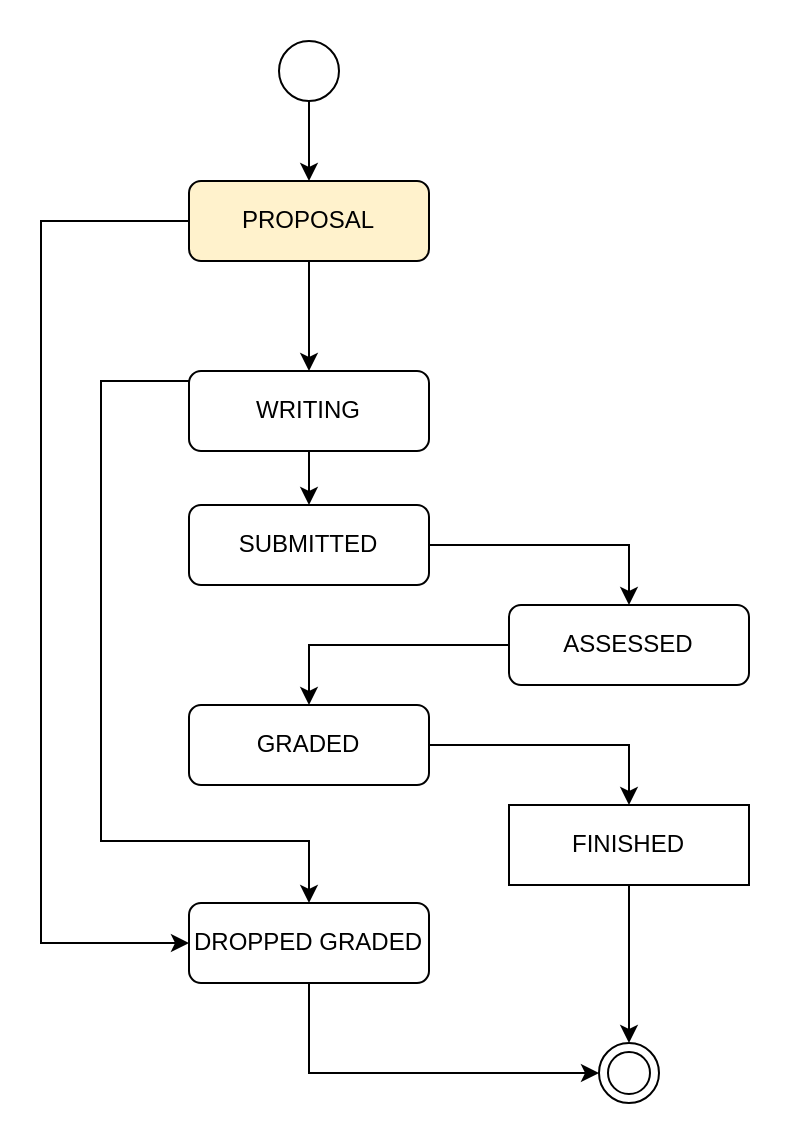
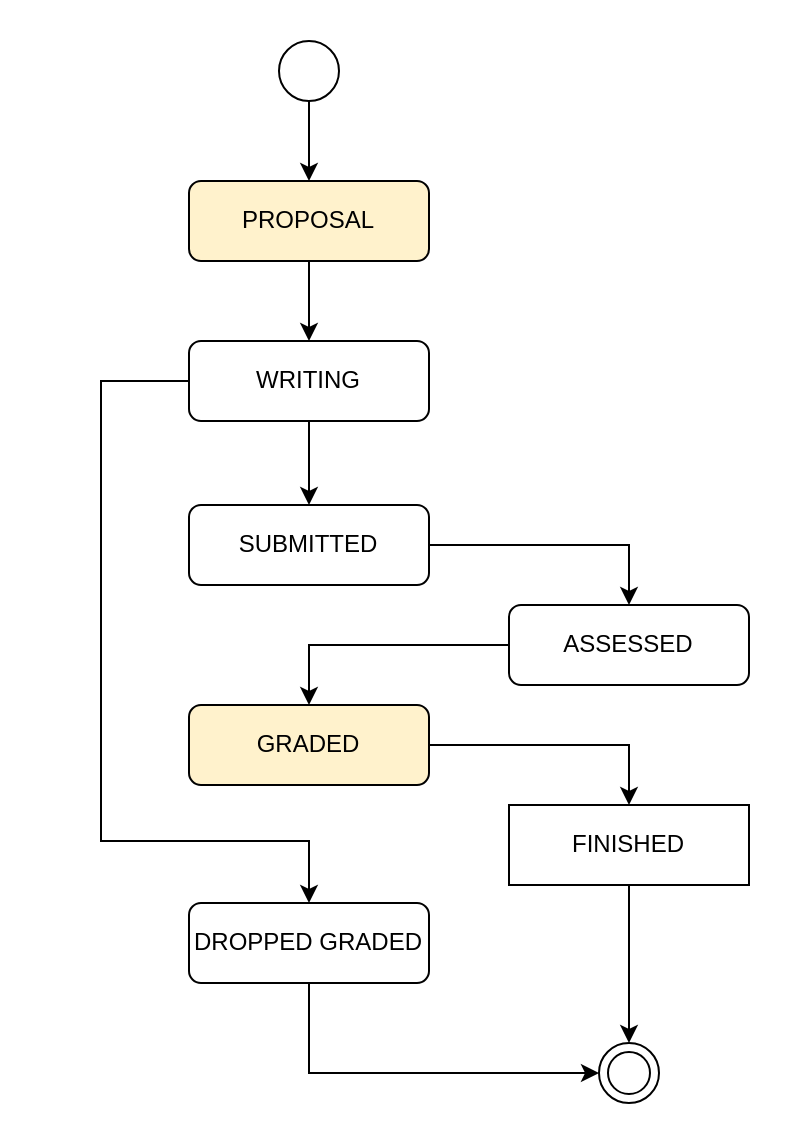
- <mxCell id="7" value="WRITING" style="rounded=1;whiteSpace=wrap;html=1;fontSize=12;glass=0;strokeWidth=1;shadow=0;" parent="1" vertex="1"><mxGeometry x="94" y="185" width="120" height="40" as="geometry" /></mxCell>
+ <mxCell id="7" value="WRITING" style="rounded=1;whiteSpace=wrap;html=1;fontSize=12;glass=0;strokeWidth=1;shadow=0;" parent="1" vertex="1"><mxGeometry x="94" y="170" width="120" height="40" as="geometry" /></mxCell>
- <mxCell id="3" style="edgeStyle=orthogonalEdgeStyle;rounded=0;orthogonalLoop=1;jettySize=auto;html=1;exitX=0;exitY=0.5;exitDx=0;exitDy=0;entryX=0;entryY=0.5;entryDx=0;entryDy=0;" edge="1" parent="1" source="4" target="20"><mxGeometry relative="1" as="geometry"><Array as="points"><mxPoint x="20" y="110" /><mxPoint x="20" y="471" /></Array></mxGeometry></mxCell>
- <mxCell id="13" value="GRADED" style="rounded=1;whiteSpace=wrap;html=1;fontSize=12;glass=0;strokeWidth=1;shadow=0;" parent="1" vertex="1"><mxGeometry x="94" y="352" width="120" height="40" as="geometry" /></mxCell>
+ <mxCell id="13" value="GRADED" style="rounded=1;whiteSpace=wrap;html=1;fontSize=12;glass=0;strokeWidth=1;shadow=0;fillColor=#fff2cc;" parent="1" vertex="1"><mxGeometry x="94" y="352" width="120" height="40" as="geometry" /></mxCell>
